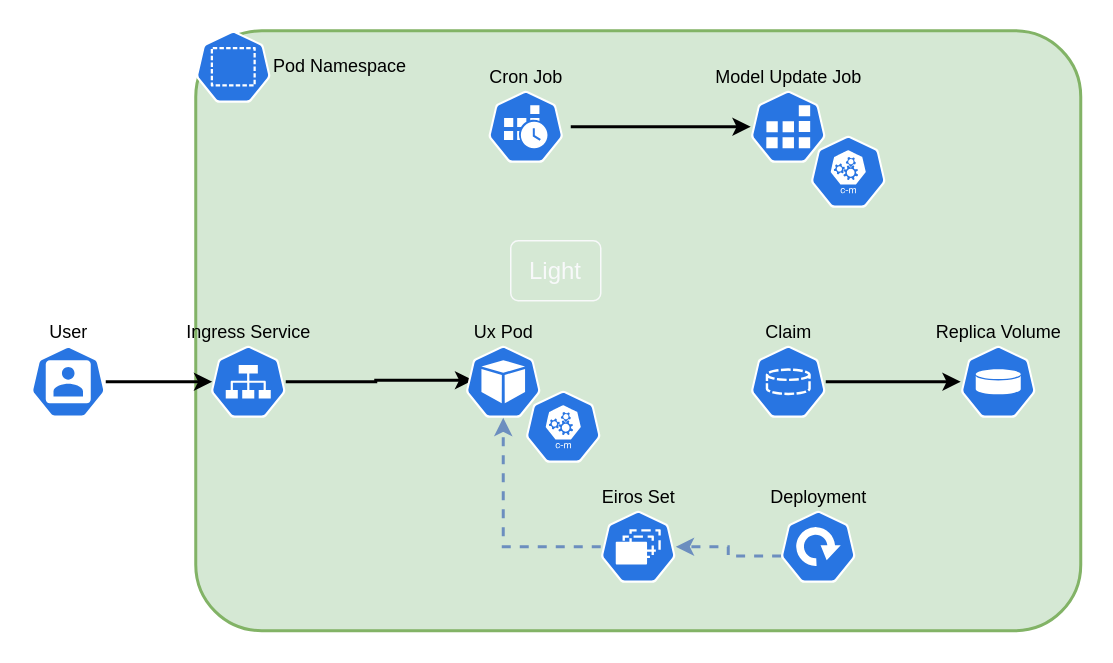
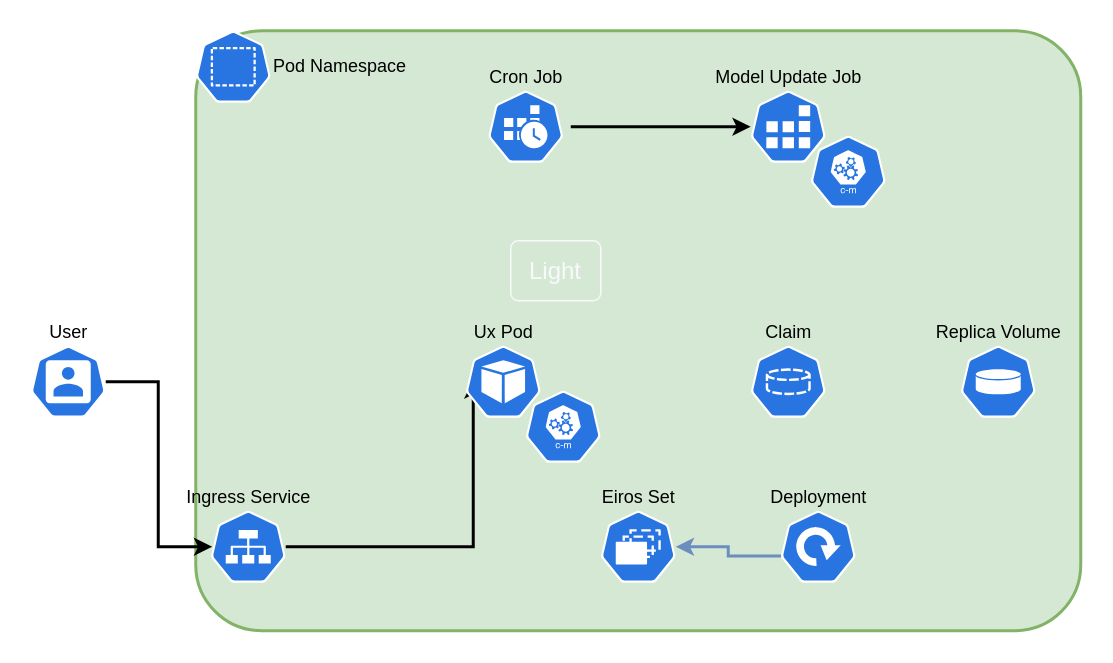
- <mxCell id="4" value="Ingress Service" style="sketch=0;html=1;dashed=0;whitespace=wrap;fillColor=#2875E2;strokeColor=#ffffff;points=[[0.005,0.63,0],[0.1,0.2,0],[0.9,0.2,0],[0.5,0,0],[0.995,0.63,0],[0.72,0.99,0],[0.5,1,0],[0.28,0.99,0]];shape=mxgraph.kubernetes.icon;prIcon=svc;strokeWidth=2;labelPosition=center;verticalLabelPosition=top;align=center;verticalAlign=bottom;" vertex="1" parent="1"><mxGeometry x="140" y="230" width="50" height="48" as="geometry" /></mxCell>
+ <mxCell id="4" value="Ingress Service" style="sketch=0;html=1;dashed=0;whitespace=wrap;fillColor=#2875E2;strokeColor=#ffffff;points=[[0.005,0.63,0],[0.1,0.2,0],[0.9,0.2,0],[0.5,0,0],[0.995,0.63,0],[0.72,0.99,0],[0.5,1,0],[0.28,0.99,0]];shape=mxgraph.kubernetes.icon;prIcon=svc;strokeWidth=2;labelPosition=center;verticalLabelPosition=top;align=center;verticalAlign=bottom;" vertex="1" parent="1"><mxGeometry x="140" y="340" width="50" height="48" as="geometry" /></mxCell>
- <mxCell id="8" value="" style="edgeStyle=orthogonalEdgeStyle;rounded=0;orthogonalLoop=1;jettySize=auto;html=1;strokeWidth=2;" edge="1" parent="1" source="9" target="7"><mxGeometry relative="1" as="geometry" /></mxCell>
- <mxCell id="16" style="edgeStyle=orthogonalEdgeStyle;rounded=0;orthogonalLoop=1;jettySize=auto;html=1;entryX=0.5;entryY=1;entryDx=0;entryDy=0;entryPerimeter=0;strokeWidth=2;fillColor=#dae8fc;strokeColor=#6c8ebf;dashed=1;" edge="1" parent="1" source="17" target="12"><mxGeometry relative="1" as="geometry" /></mxCell>
- <mxCell id="18" style="edgeStyle=orthogonalEdgeStyle;rounded=0;orthogonalLoop=1;jettySize=auto;html=1;exitX=0.005;exitY=0.63;exitDx=0;exitDy=0;exitPerimeter=0;strokeWidth=2;fillColor=#dae8fc;strokeColor=#6c8ebf;dashed=1;" edge="1" parent="1" source="19" target="17"><mxGeometry relative="1" as="geometry" /></mxCell>
+ <mxCell id="18" style="edgeStyle=orthogonalEdgeStyle;rounded=0;orthogonalLoop=1;jettySize=auto;html=1;exitX=0.005;exitY=0.63;exitDx=0;exitDy=0;exitPerimeter=0;strokeWidth=2;fillColor=#dae8fc;strokeColor=#6c8ebf;dashed=0;" edge="1" parent="1" source="19" target="17"><mxGeometry relative="1" as="geometry" /></mxCell>
